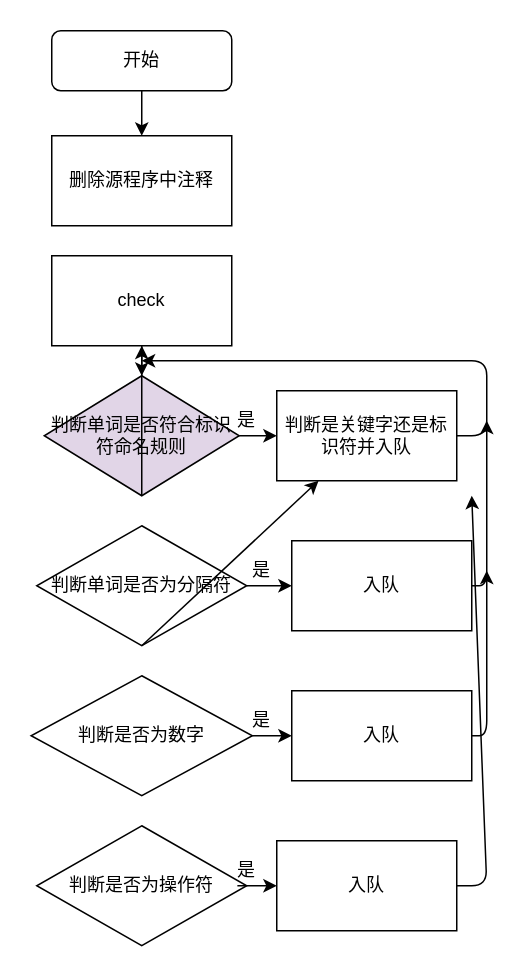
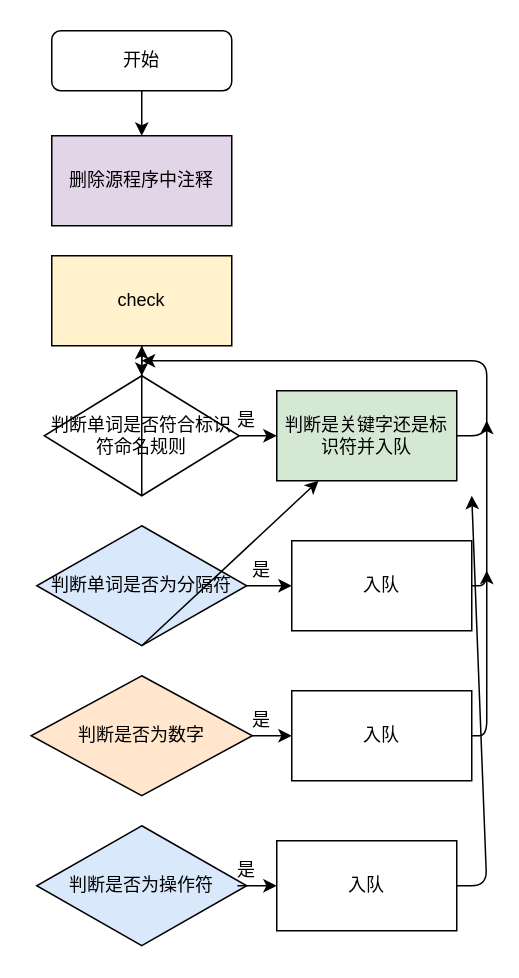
- <mxCell id="4" value="删除源程序中注释" style="rounded=0;whiteSpace=wrap;html=1;" vertex="1" parent="1"><mxGeometry x="34" y="90" width="120" height="60" as="geometry" /></mxCell>
+ <mxCell id="4" value="删除源程序中注释" style="rounded=0;whiteSpace=wrap;html=1;fillColor=#e1d5e7;" vertex="1" parent="1"><mxGeometry x="34" y="90" width="120" height="60" as="geometry" /></mxCell>
- <mxCell id="5" value="check" style="rounded=0;whiteSpace=wrap;html=1;" vertex="1" parent="1"><mxGeometry x="34" y="170" width="120" height="60" as="geometry" /></mxCell>
+ <mxCell id="5" value="check" style="rounded=0;whiteSpace=wrap;html=1;fillColor=#fff2cc;" vertex="1" parent="1"><mxGeometry x="34" y="170" width="120" height="60" as="geometry" /></mxCell>
- <mxCell id="7" value="判断单词是否符合标识符命名规则" style="rhombus;whiteSpace=wrap;html=1;fillColor=#e1d5e7;" vertex="1" parent="1"><mxGeometry x="29" y="250" width="130" height="80" as="geometry" /></mxCell>
+ <mxCell id="7" value="判断单词是否符合标识符命名规则" style="rhombus;whiteSpace=wrap;html=1;" vertex="1" parent="1"><mxGeometry x="29" y="250" width="130" height="80" as="geometry" /></mxCell>
- <mxCell id="10" value="判断是关键字还是标识符并入队" style="rounded=0;whiteSpace=wrap;html=1;" vertex="1" parent="1"><mxGeometry x="184" y="260" width="120" height="60" as="geometry" /></mxCell>
+ <mxCell id="10" value="判断是关键字还是标识符并入队" style="rounded=0;whiteSpace=wrap;html=1;fillColor=#d5e8d4;" vertex="1" parent="1"><mxGeometry x="184" y="260" width="120" height="60" as="geometry" /></mxCell>
- <mxCell id="13" value="判断单词是否为分隔符" style="rhombus;whiteSpace=wrap;html=1;" vertex="1" parent="1"><mxGeometry x="24" y="350" width="140" height="80" as="geometry" /></mxCell>
+ <mxCell id="13" value="判断单词是否为分隔符" style="rhombus;whiteSpace=wrap;html=1;fillColor=#dae8fc;" vertex="1" parent="1"><mxGeometry x="24" y="350" width="140" height="80" as="geometry" /></mxCell>
- <mxCell id="19" value="判断是否为数字" style="rhombus;whiteSpace=wrap;html=1;" vertex="1" parent="1"><mxGeometry x="20.25" y="450" width="147.5" height="80" as="geometry" /></mxCell>
+ <mxCell id="19" value="判断是否为数字" style="rhombus;whiteSpace=wrap;html=1;fillColor=#ffe6cc;" vertex="1" parent="1"><mxGeometry x="20.25" y="450" width="147.5" height="80" as="geometry" /></mxCell>
- <mxCell id="24" value="判断是否为操作符" style="rhombus;whiteSpace=wrap;html=1;" vertex="1" parent="1"><mxGeometry x="24" y="550" width="140" height="80" as="geometry" /></mxCell>
+ <mxCell id="24" value="判断是否为操作符" style="rhombus;whiteSpace=wrap;html=1;fillColor=#dae8fc;" vertex="1" parent="1"><mxGeometry x="24" y="550" width="140" height="80" as="geometry" /></mxCell>
